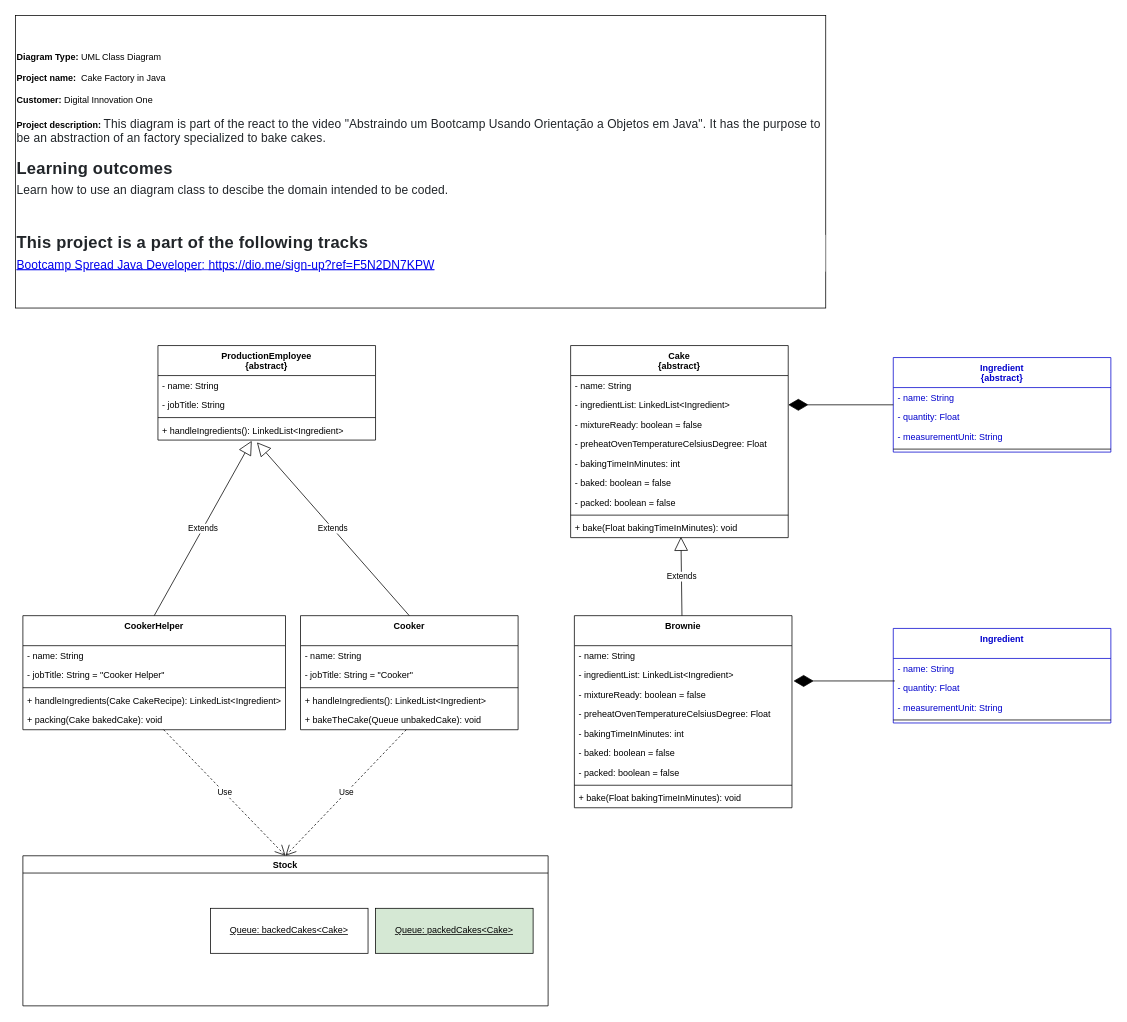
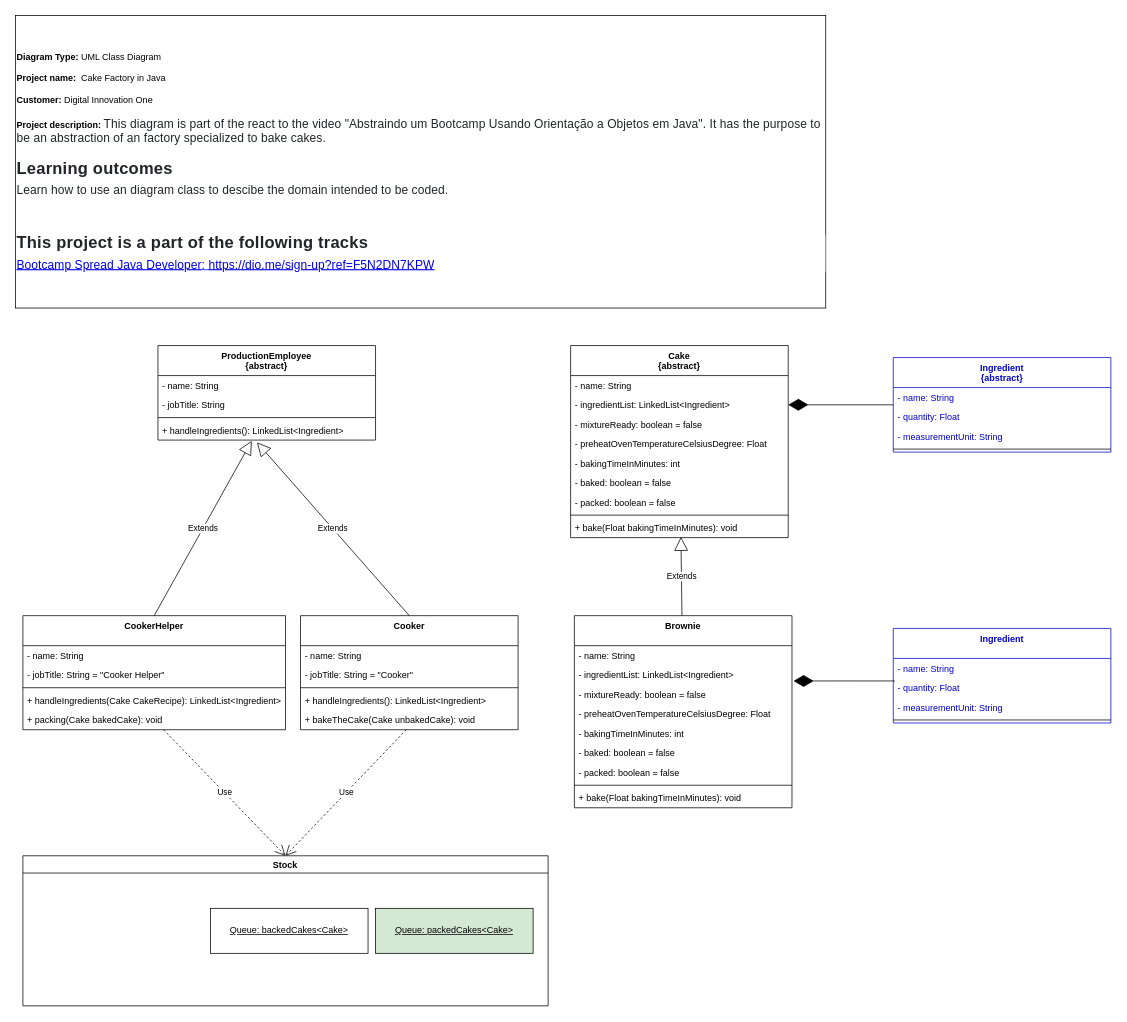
- <mxCell id="50" value="+ bakeTheCake(Queue unbakedCake): void" style="text;strokeColor=none;fillColor=none;align=left;verticalAlign=top;spacingLeft=4;spacingRight=4;overflow=hidden;rotatable=0;points=[[0,0.5],[1,0.5]];portConstraint=eastwest;" parent="45" vertex="1"><mxGeometry y="126" width="290" height="26" as="geometry" /></mxCell>
+ <mxCell id="50" value="+ bakeTheCake(Cake unbakedCake): void" style="text;strokeColor=none;fillColor=none;align=left;verticalAlign=top;spacingLeft=4;spacingRight=4;overflow=hidden;rotatable=0;points=[[0,0.5],[1,0.5]];portConstraint=eastwest;" parent="45" vertex="1"><mxGeometry y="126" width="290" height="26" as="geometry" /></mxCell>
